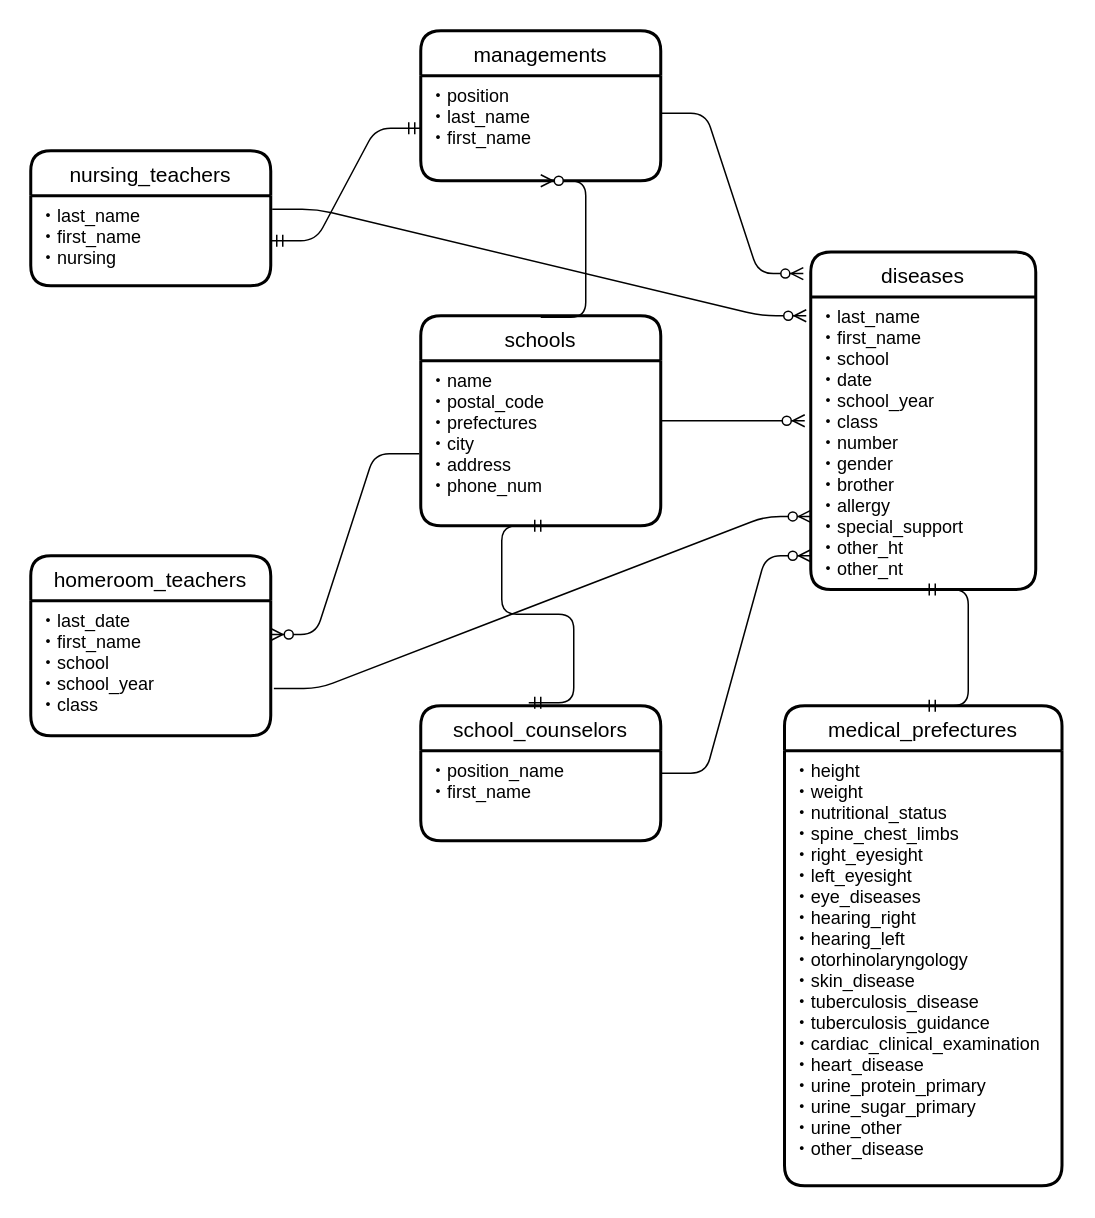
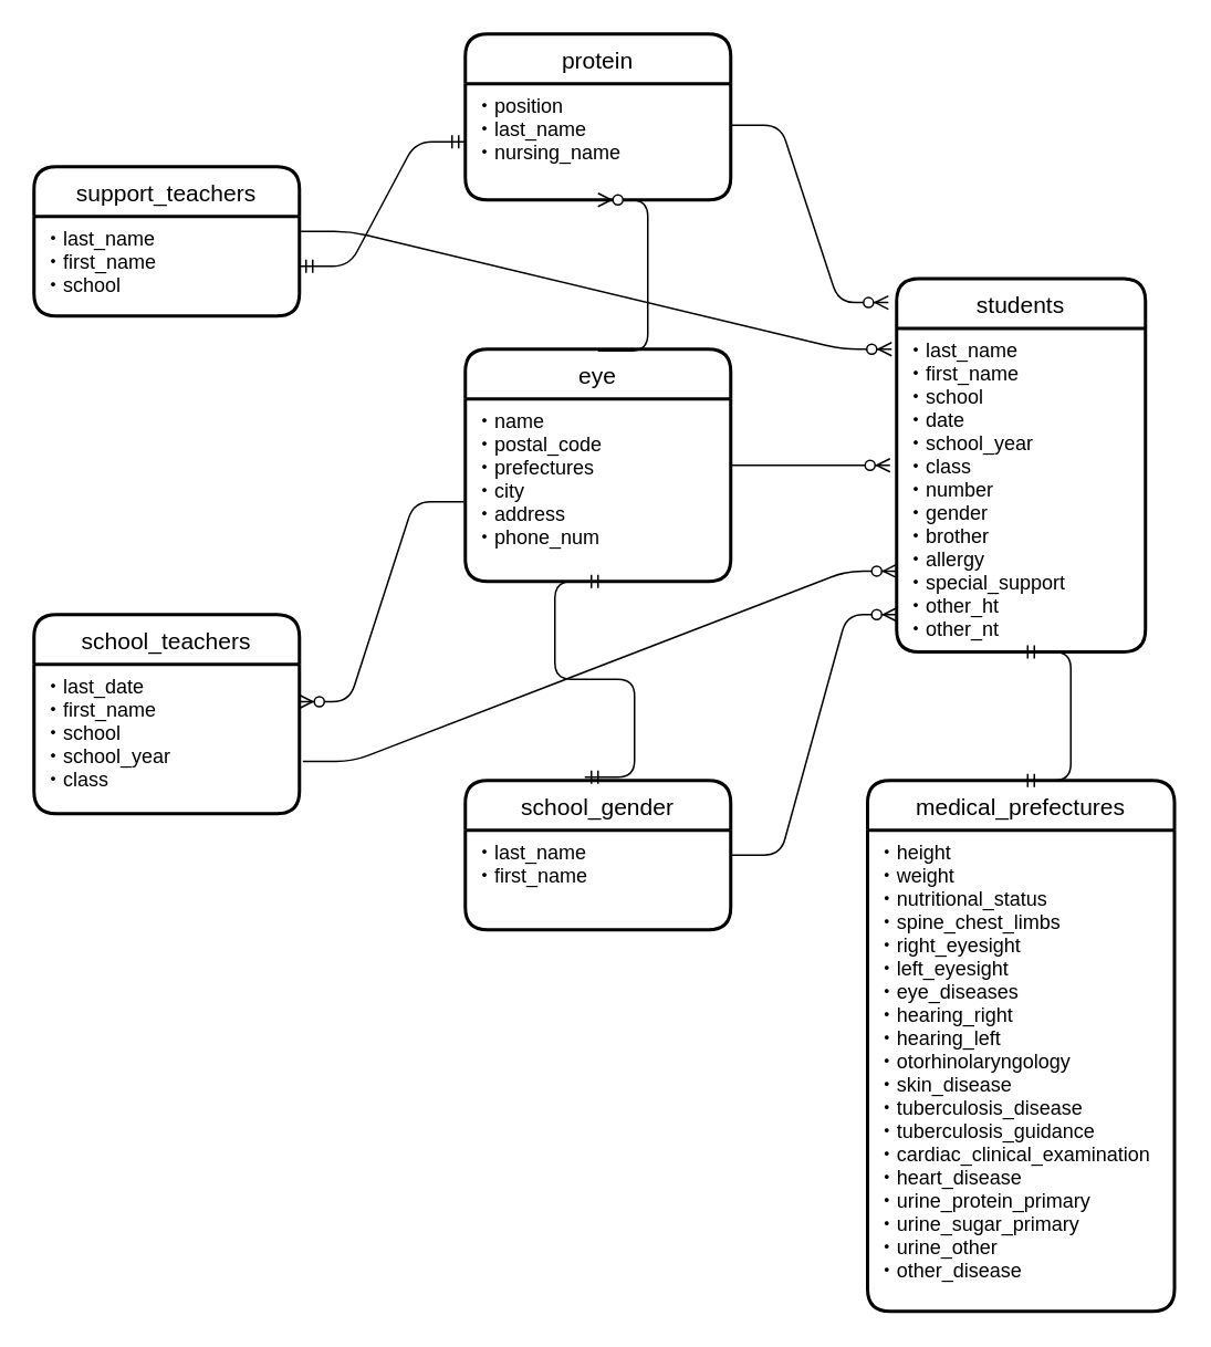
- <mxCell id="21" value="managements" style="swimlane;childLayout=stackLayout;horizontal=1;startSize=30;horizontalStack=0;rounded=1;fontSize=14;fontStyle=0;strokeWidth=2;resizeParent=0;resizeLast=1;shadow=0;dashed=0;align=center;" vertex="1" parent="1"><mxGeometry x="280" y="20" width="160" height="100" as="geometry" /></mxCell>
+ <mxCell id="21" value="protein" style="swimlane;childLayout=stackLayout;horizontal=1;startSize=30;horizontalStack=0;rounded=1;fontSize=14;fontStyle=0;strokeWidth=2;resizeParent=0;resizeLast=1;shadow=0;dashed=0;align=center;" vertex="1" parent="1"><mxGeometry x="280" y="20" width="160" height="100" as="geometry" /></mxCell>
- <mxCell id="22" value="・position&#10;・last_name&#10;・first_name" style="align=left;strokeColor=none;fillColor=none;spacingLeft=4;fontSize=12;verticalAlign=top;resizable=0;rotatable=0;part=1;" vertex="1" parent="21"><mxGeometry y="30" width="160" height="70" as="geometry" /></mxCell>
+ <mxCell id="22" value="・position&#10;・last_name&#10;・nursing_name" style="align=left;strokeColor=none;fillColor=none;spacingLeft=4;fontSize=12;verticalAlign=top;resizable=0;rotatable=0;part=1;" vertex="1" parent="21"><mxGeometry y="30" width="160" height="70" as="geometry" /></mxCell>
- <mxCell id="2" value="nursing_teachers" style="swimlane;childLayout=stackLayout;horizontal=1;startSize=30;horizontalStack=0;rounded=1;fontSize=14;fontStyle=0;strokeWidth=2;resizeParent=0;resizeLast=1;shadow=0;dashed=0;align=center;" parent="1" vertex="1"><mxGeometry x="20" y="100" width="160" height="90" as="geometry" /></mxCell>
+ <mxCell id="2" value="support_teachers" style="swimlane;childLayout=stackLayout;horizontal=1;startSize=30;horizontalStack=0;rounded=1;fontSize=14;fontStyle=0;strokeWidth=2;resizeParent=0;resizeLast=1;shadow=0;dashed=0;align=center;" parent="1" vertex="1"><mxGeometry x="20" y="100" width="160" height="90" as="geometry" /></mxCell>
- <mxCell id="3" value="・last_name&#10;・first_name&#10;・nursing" style="align=left;strokeColor=none;fillColor=none;spacingLeft=4;fontSize=12;verticalAlign=top;resizable=0;rotatable=0;part=1;" parent="2" vertex="1"><mxGeometry y="30" width="160" height="60" as="geometry" /></mxCell>
+ <mxCell id="3" value="・last_name&#10;・first_name&#10;・school" style="align=left;strokeColor=none;fillColor=none;spacingLeft=4;fontSize=12;verticalAlign=top;resizable=0;rotatable=0;part=1;" parent="2" vertex="1"><mxGeometry y="30" width="160" height="60" as="geometry" /></mxCell>
- <mxCell id="4" value="diseases" style="swimlane;childLayout=stackLayout;horizontal=1;startSize=30;horizontalStack=0;rounded=1;fontSize=14;fontStyle=0;strokeWidth=2;resizeParent=0;resizeLast=1;shadow=0;dashed=0;align=center;" parent="1" vertex="1"><mxGeometry x="540" y="167.5" width="150" height="225" as="geometry" /></mxCell>
+ <mxCell id="4" value="students" style="swimlane;childLayout=stackLayout;horizontal=1;startSize=30;horizontalStack=0;rounded=1;fontSize=14;fontStyle=0;strokeWidth=2;resizeParent=0;resizeLast=1;shadow=0;dashed=0;align=center;" parent="1" vertex="1"><mxGeometry x="540" y="167.5" width="150" height="225" as="geometry" /></mxCell>
- <mxCell id="13" value="schools" style="swimlane;childLayout=stackLayout;horizontal=1;startSize=30;horizontalStack=0;rounded=1;fontSize=14;fontStyle=0;strokeWidth=2;resizeParent=0;resizeLast=1;shadow=0;dashed=0;align=center;" parent="1" vertex="1"><mxGeometry x="280" y="210" width="160" height="140" as="geometry" /></mxCell>
+ <mxCell id="13" value="eye" style="swimlane;childLayout=stackLayout;horizontal=1;startSize=30;horizontalStack=0;rounded=1;fontSize=14;fontStyle=0;strokeWidth=2;resizeParent=0;resizeLast=1;shadow=0;dashed=0;align=center;" parent="1" vertex="1"><mxGeometry x="280" y="210" width="160" height="140" as="geometry" /></mxCell>
- <mxCell id="6" value="homeroom_teachers" style="swimlane;childLayout=stackLayout;horizontal=1;startSize=30;horizontalStack=0;rounded=1;fontSize=14;fontStyle=0;strokeWidth=2;resizeParent=0;resizeLast=1;shadow=0;dashed=0;align=center;" parent="1" vertex="1"><mxGeometry x="20" y="370" width="160" height="120" as="geometry" /></mxCell>
+ <mxCell id="6" value="school_teachers" style="swimlane;childLayout=stackLayout;horizontal=1;startSize=30;horizontalStack=0;rounded=1;fontSize=14;fontStyle=0;strokeWidth=2;resizeParent=0;resizeLast=1;shadow=0;dashed=0;align=center;" parent="1" vertex="1"><mxGeometry x="20" y="370" width="160" height="120" as="geometry" /></mxCell>
- <mxCell id="18" value="school_counselors" style="swimlane;childLayout=stackLayout;horizontal=1;startSize=30;horizontalStack=0;rounded=1;fontSize=14;fontStyle=0;strokeWidth=2;resizeParent=0;resizeLast=1;shadow=0;dashed=0;align=center;" vertex="1" parent="1"><mxGeometry x="280" y="470" width="160" height="90" as="geometry" /></mxCell>
+ <mxCell id="18" value="school_gender" style="swimlane;childLayout=stackLayout;horizontal=1;startSize=30;horizontalStack=0;rounded=1;fontSize=14;fontStyle=0;strokeWidth=2;resizeParent=0;resizeLast=1;shadow=0;dashed=0;align=center;" vertex="1" parent="1"><mxGeometry x="280" y="470" width="160" height="90" as="geometry" /></mxCell>
- <mxCell id="19" value="・position_name&#10;・first_name" style="align=left;strokeColor=none;fillColor=none;spacingLeft=4;fontSize=12;verticalAlign=top;resizable=0;rotatable=0;part=1;" vertex="1" parent="18"><mxGeometry y="30" width="160" height="60" as="geometry" /></mxCell>
+ <mxCell id="19" value="・last_name&#10;・first_name" style="align=left;strokeColor=none;fillColor=none;spacingLeft=4;fontSize=12;verticalAlign=top;resizable=0;rotatable=0;part=1;" vertex="1" parent="18"><mxGeometry y="30" width="160" height="60" as="geometry" /></mxCell>
